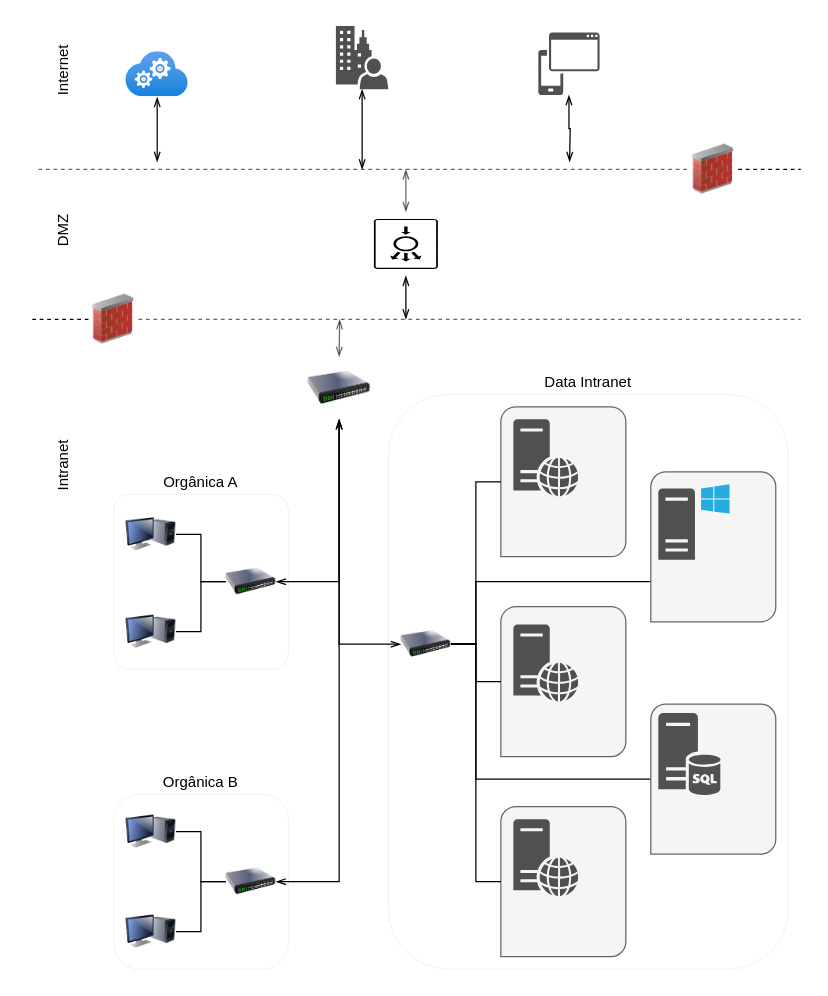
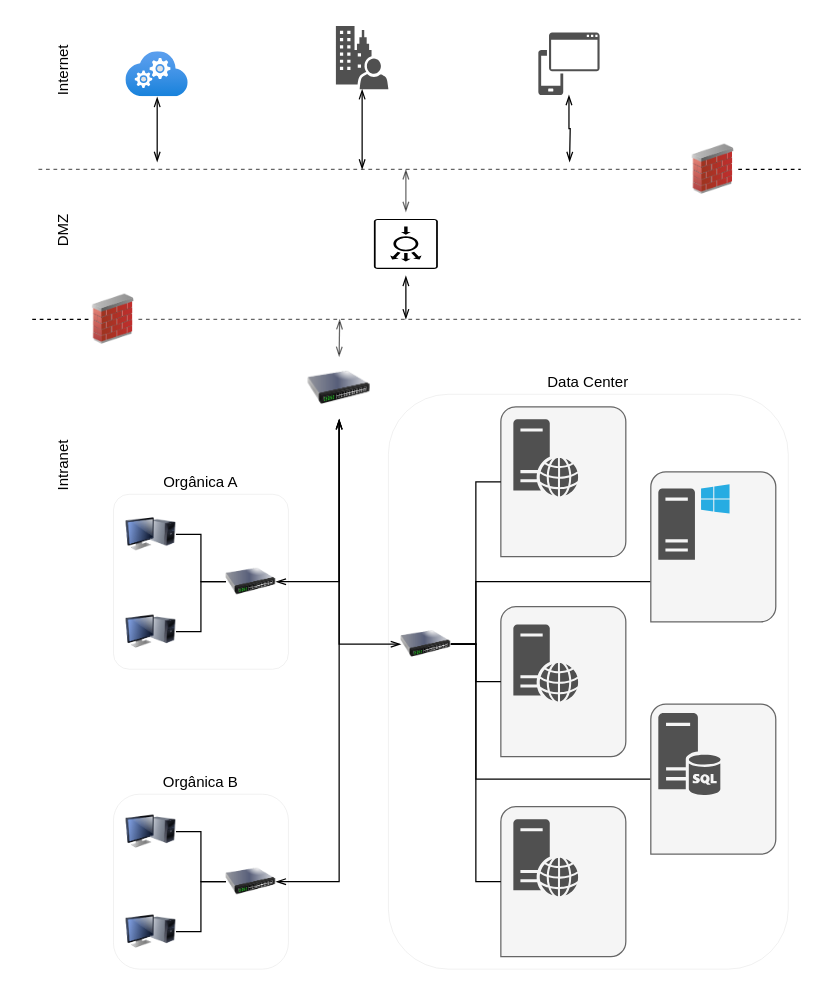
- <mxCell id="2" value="Data Intranet" style="rounded=1;whiteSpace=wrap;html=1;fillColor=none;dashed=1;dashPattern=1 1;strokeWidth=0;opacity=50;labelPosition=center;verticalLabelPosition=top;align=center;verticalAlign=bottom;" parent="1" vertex="1"><mxGeometry x="310" y="315" width="320" height="460" as="geometry" /></mxCell>
+ <mxCell id="2" value="Data Center" style="rounded=1;whiteSpace=wrap;html=1;fillColor=none;dashed=1;dashPattern=1 1;strokeWidth=0;opacity=50;labelPosition=center;verticalLabelPosition=top;align=center;verticalAlign=bottom;" parent="1" vertex="1"><mxGeometry x="310" y="315" width="320" height="460" as="geometry" /></mxCell>
